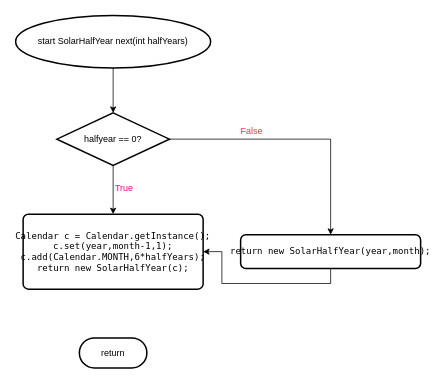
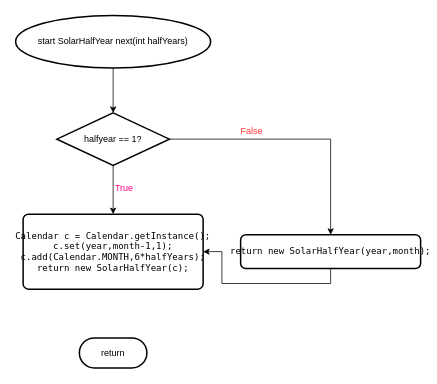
- <mxCell id="4" value="halfyear == 0?" style="strokeWidth=2;html=1;shape=mxgraph.flowchart.decision;whiteSpace=wrap;" vertex="1" parent="1"><mxGeometry x="75" y="150" width="150" height="70" as="geometry" /></mxCell>
+ <mxCell id="4" value="halfyear == 1?" style="strokeWidth=2;html=1;shape=mxgraph.flowchart.decision;whiteSpace=wrap;" vertex="1" parent="1"><mxGeometry x="75" y="150" width="150" height="70" as="geometry" /></mxCell>
